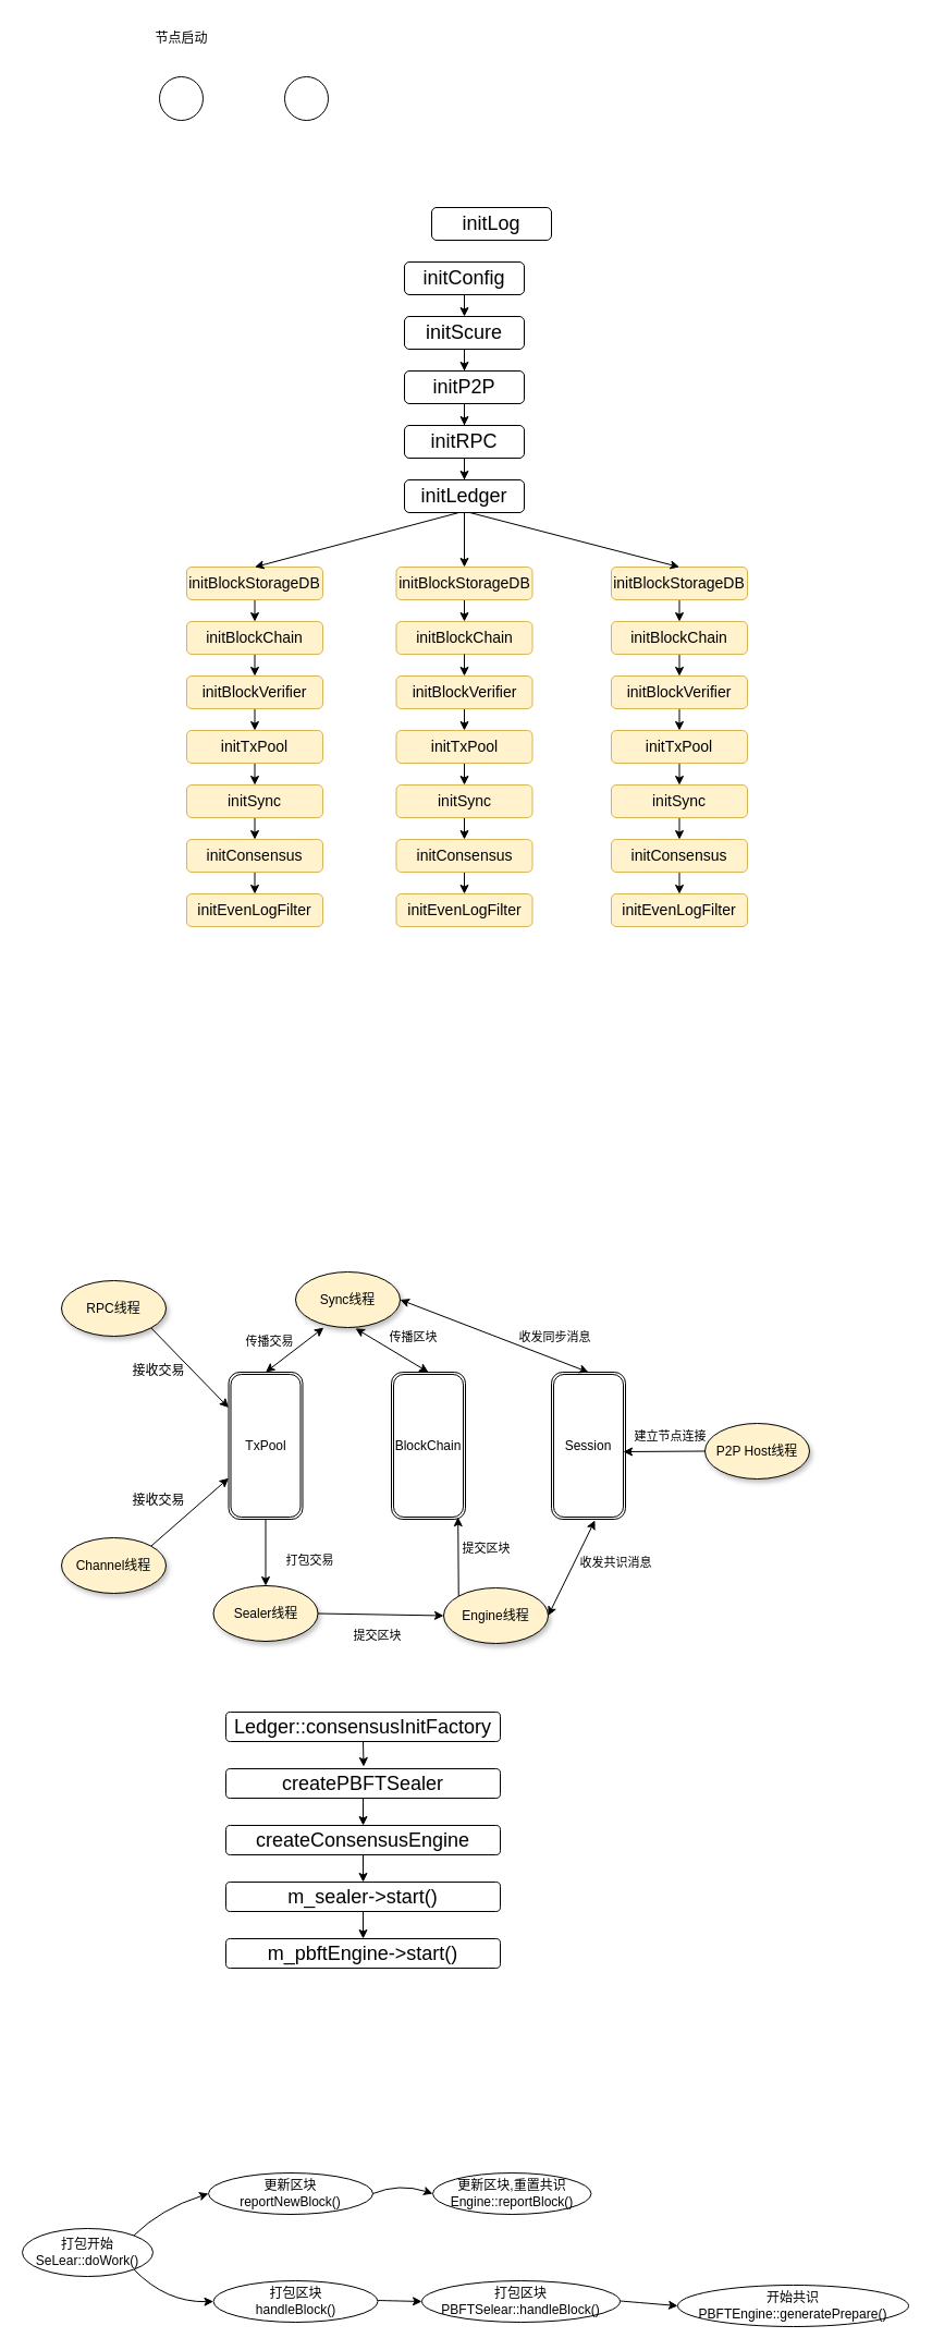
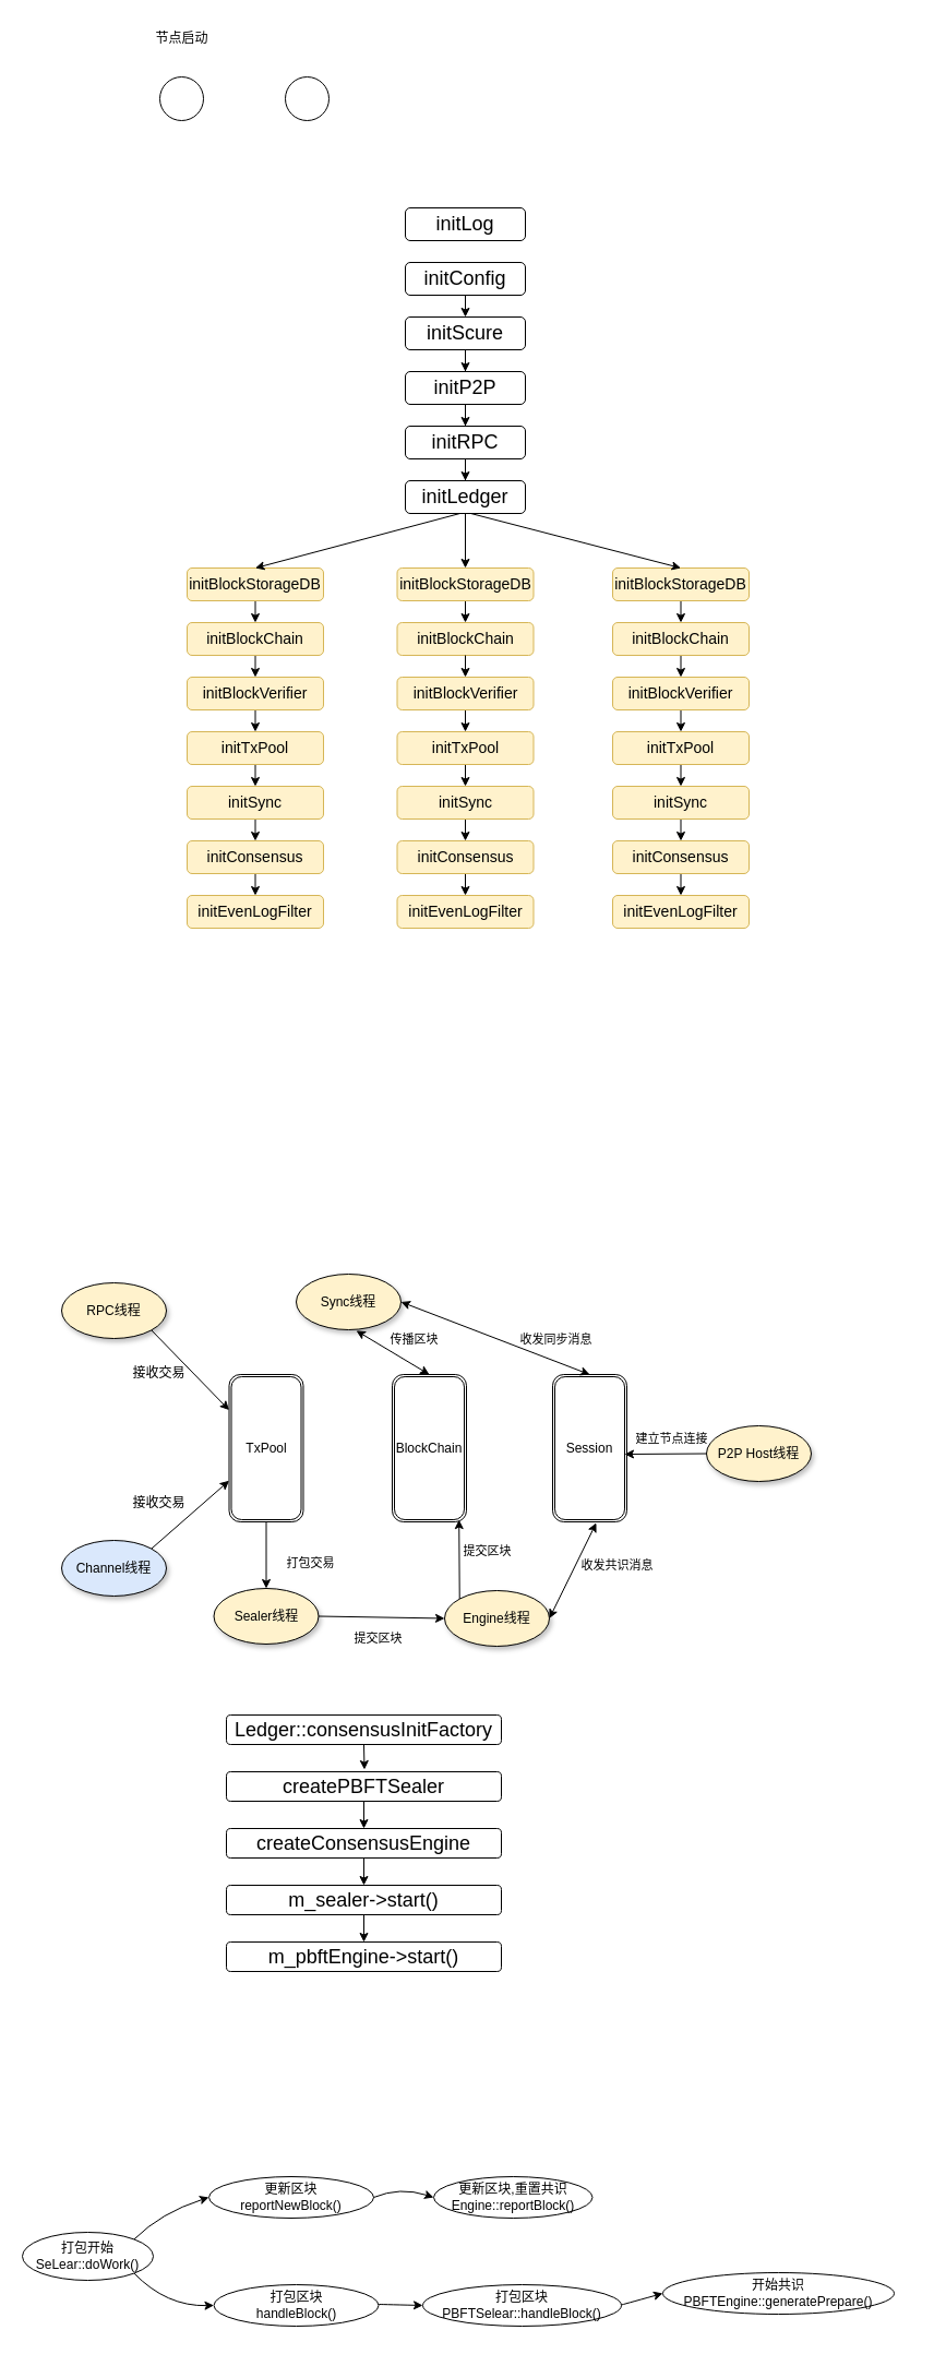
- <mxCell id="5" value="&lt;font style=&quot;font-size: 18px;&quot;&gt;initLog&lt;/font&gt;" style="rounded=1;whiteSpace=wrap;html=1;" vertex="1" parent="1"><mxGeometry x="396" y="190" width="110" height="30" as="geometry" /></mxCell>
+ <mxCell id="5" value="&lt;font style=&quot;font-size: 18px;&quot;&gt;initLog&lt;/font&gt;" style="rounded=1;whiteSpace=wrap;html=1;" vertex="1" parent="1"><mxGeometry x="371" y="190" width="110" height="30" as="geometry" /></mxCell>
- <mxCell id="70" value="" style="endArrow=classic;startArrow=classic;html=1;rounded=0;exitX=0.5;exitY=0;exitDx=0;exitDy=0;entryX=0.269;entryY=1.003;entryDx=0;entryDy=0;entryPerimeter=0;" edge="1" parent="1" source="58" target="65"><mxGeometry width="50" height="50" relative="1" as="geometry"><mxPoint x="348" y="1399" as="sourcePoint" /><mxPoint x="398" y="1349" as="targetPoint" /></mxGeometry></mxCell>
- <mxCell id="71" value="传播交易" style="edgeLabel;html=1;align=center;verticalAlign=middle;resizable=0;points=[];" vertex="1" connectable="0" parent="70"><mxGeometry x="0.12" y="2" relative="1" as="geometry"><mxPoint x="-26" y="-4" as="offset" /></mxGeometry></mxCell>
- <mxCell id="59" value="Channel线程" style="ellipse;whiteSpace=wrap;html=1;shadow=1;fillColor=#FFF2CC;" vertex="1" parent="1"><mxGeometry x="56" y="1411" width="96" height="51" as="geometry" /></mxCell>
+ <mxCell id="59" value="Channel线程" style="ellipse;whiteSpace=wrap;html=1;shadow=1;fillColor=#dae8fc;" vertex="1" parent="1"><mxGeometry x="56" y="1411" width="96" height="51" as="geometry" /></mxCell>
- <mxCell id="100" value="&lt;div&gt;开始共识&lt;/div&gt;&lt;div&gt;PBFTEngine&lt;span style=&quot;background-color: initial;&quot;&gt;::generatePrepare()&lt;/span&gt;&lt;/div&gt;" style="ellipse;whiteSpace=wrap;html=1;" vertex="1" parent="1"><mxGeometry x="622" y="2097" width="212" height="38" as="geometry" /></mxCell>
+ <mxCell id="100" value="&lt;div&gt;开始共识&lt;/div&gt;&lt;div&gt;PBFTEngine&lt;span style=&quot;background-color: initial;&quot;&gt;::generatePrepare()&lt;/span&gt;&lt;/div&gt;" style="ellipse;whiteSpace=wrap;html=1;" vertex="1" parent="1"><mxGeometry x="607" y="2082" width="212" height="38" as="geometry" /></mxCell>
